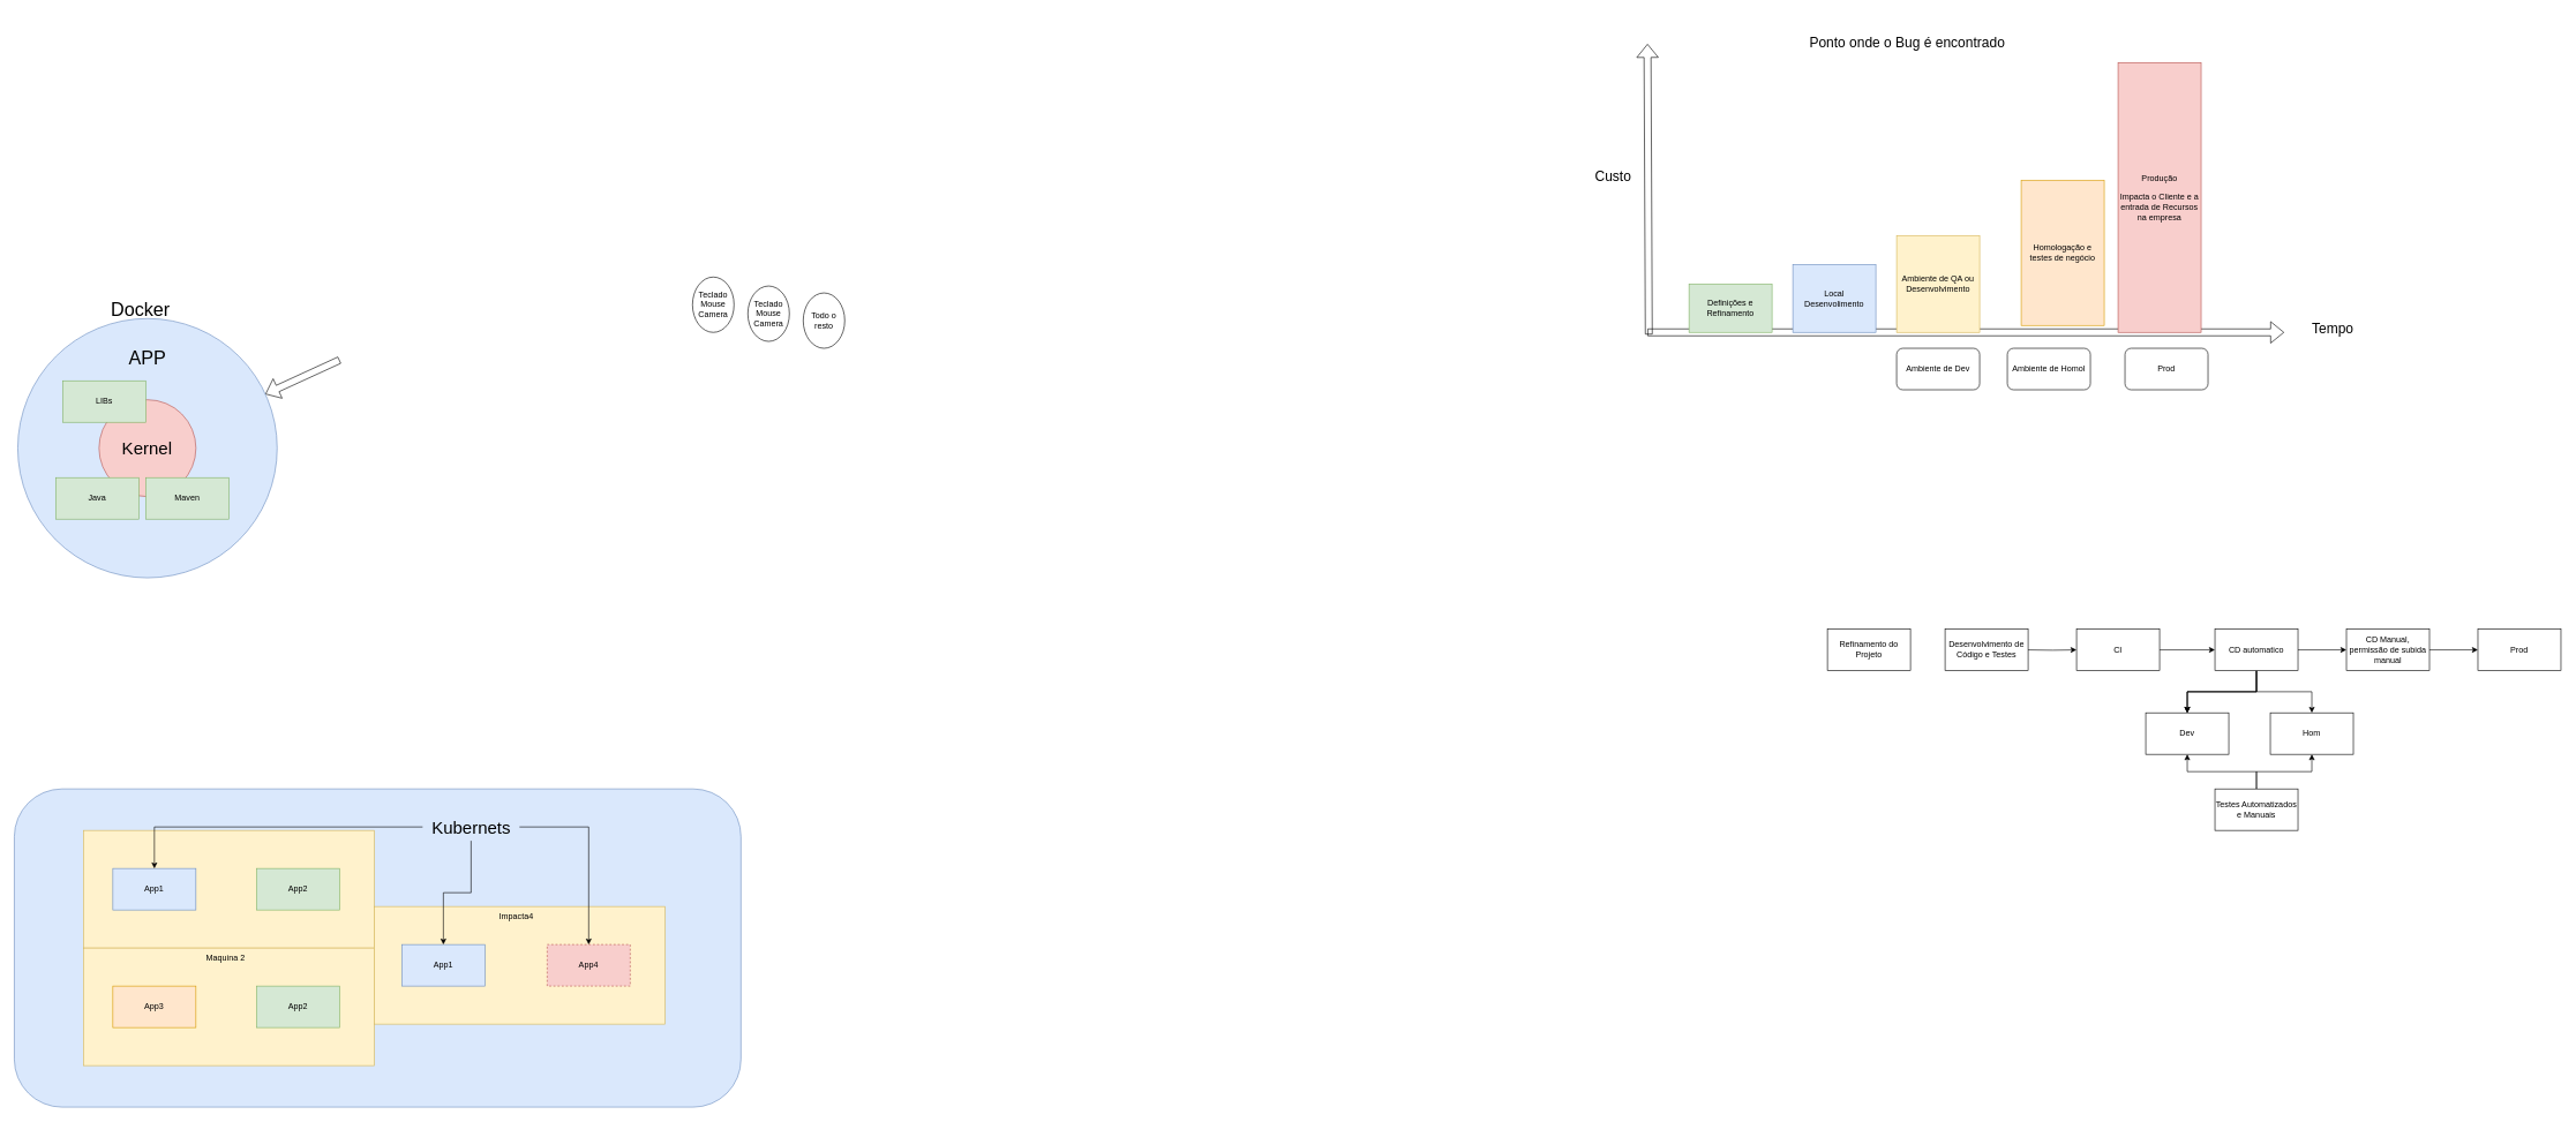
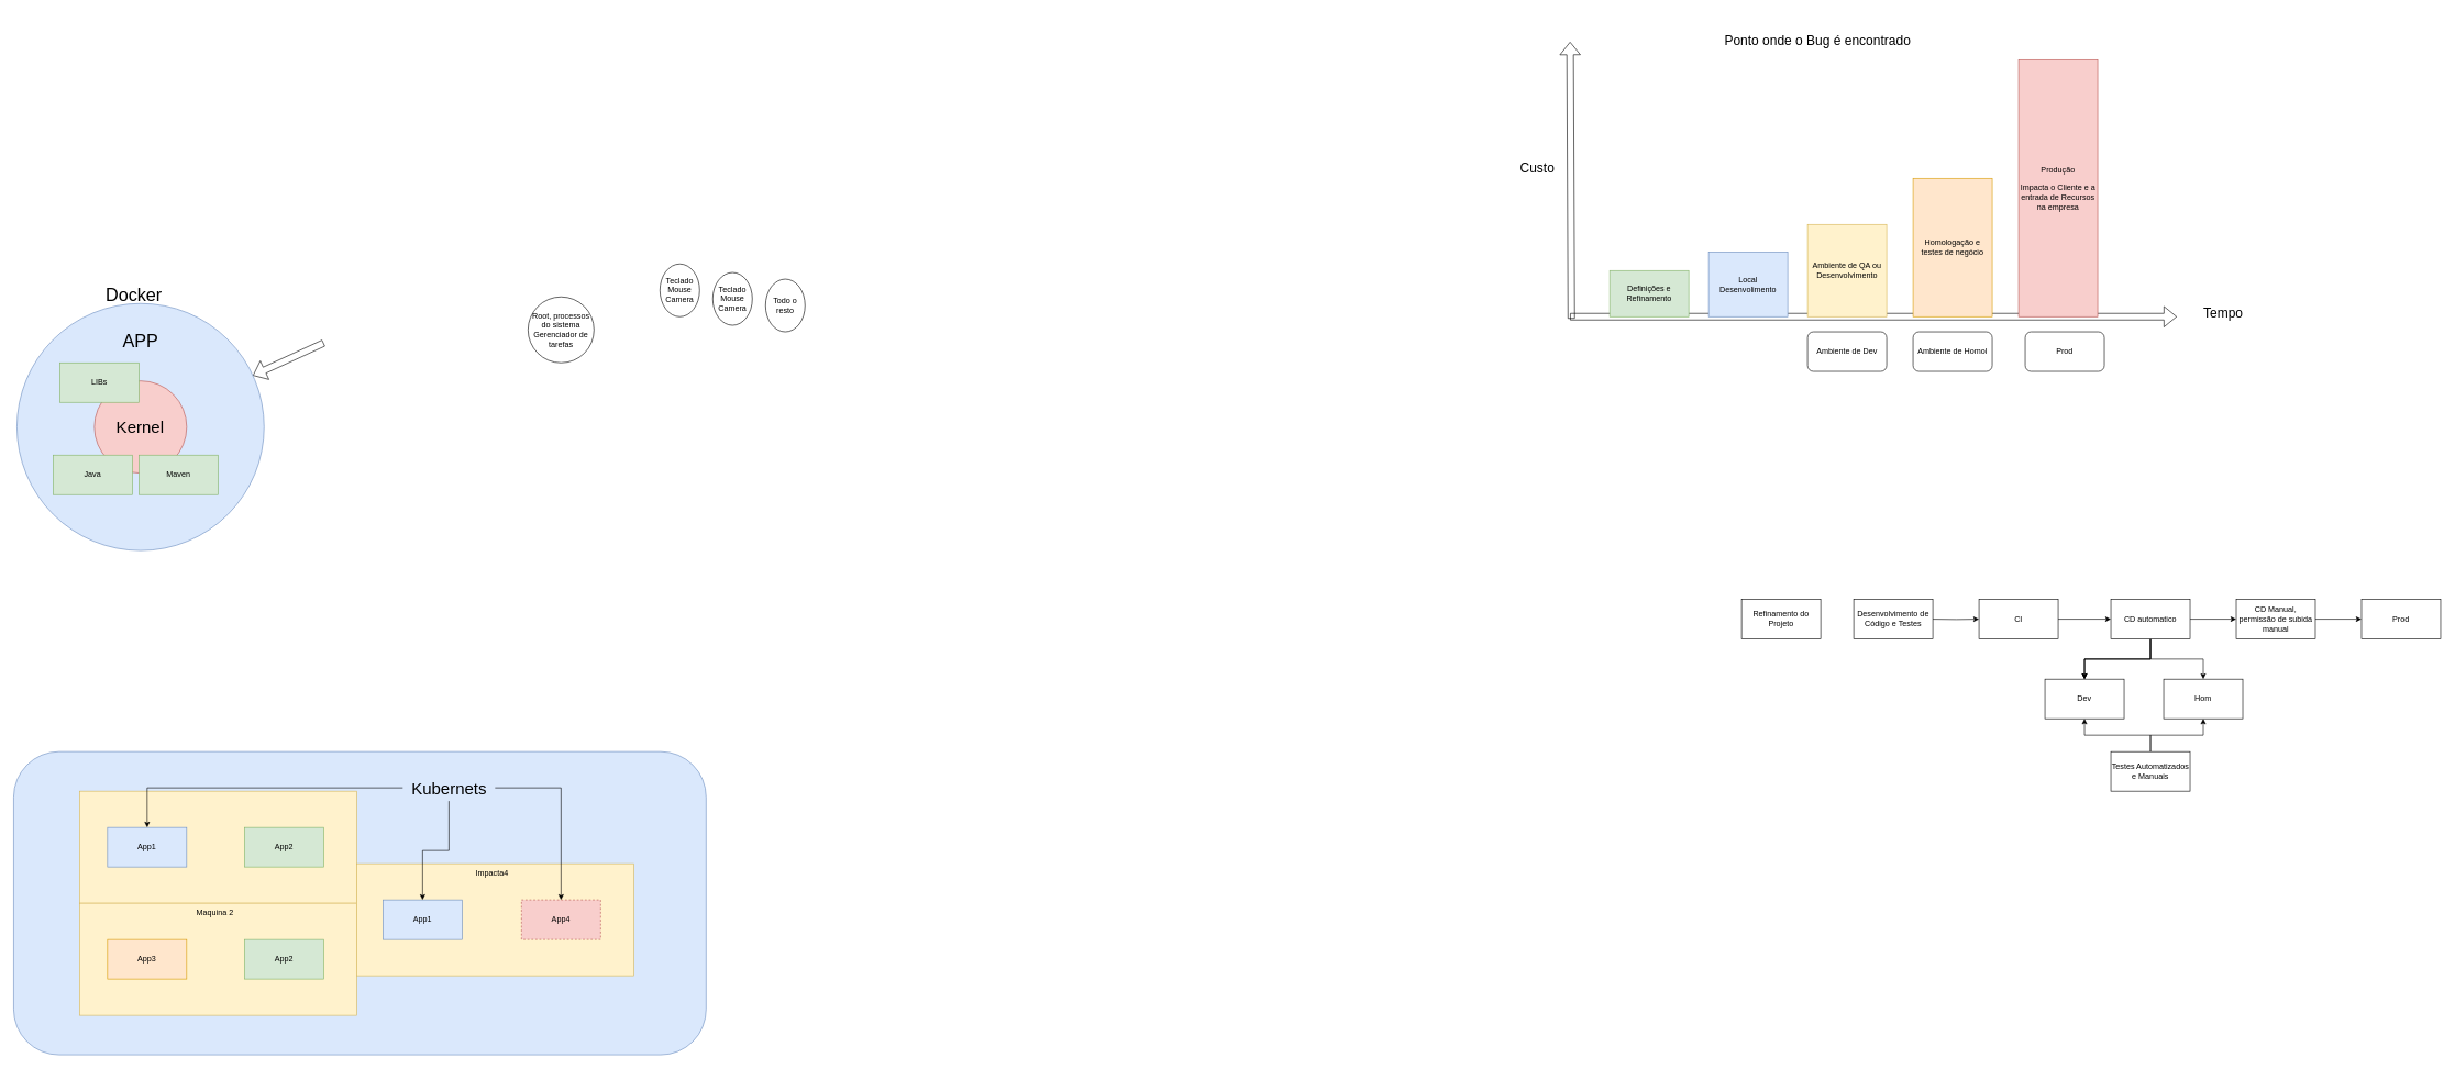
- <mxCell id="38" value="Homologação e testes de negócio" style="rounded=0;whiteSpace=wrap;html=1;fillColor=#ffe6cc;strokeColor=#d79b00;" vertex="1" parent="1"><mxGeometry x="2920" y="260" width="120" height="210" as="geometry" /></mxCell>
+ <mxCell id="38" value="Homologação e testes de negócio" style="rounded=0;whiteSpace=wrap;html=1;fillColor=#ffe6cc;strokeColor=#d79b00;" vertex="1" parent="1"><mxGeometry x="2900" y="270" width="120" height="210" as="geometry" /></mxCell>
+ <mxCell id="4" value="Root, processos do sistema&lt;div&gt;Gerenciador de tarefas&lt;/div&gt;" style="ellipse;whiteSpace=wrap;html=1;aspect=fixed;" parent="1" vertex="1"><mxGeometry x="800" y="450" width="100" height="100" as="geometry" /></mxCell>
